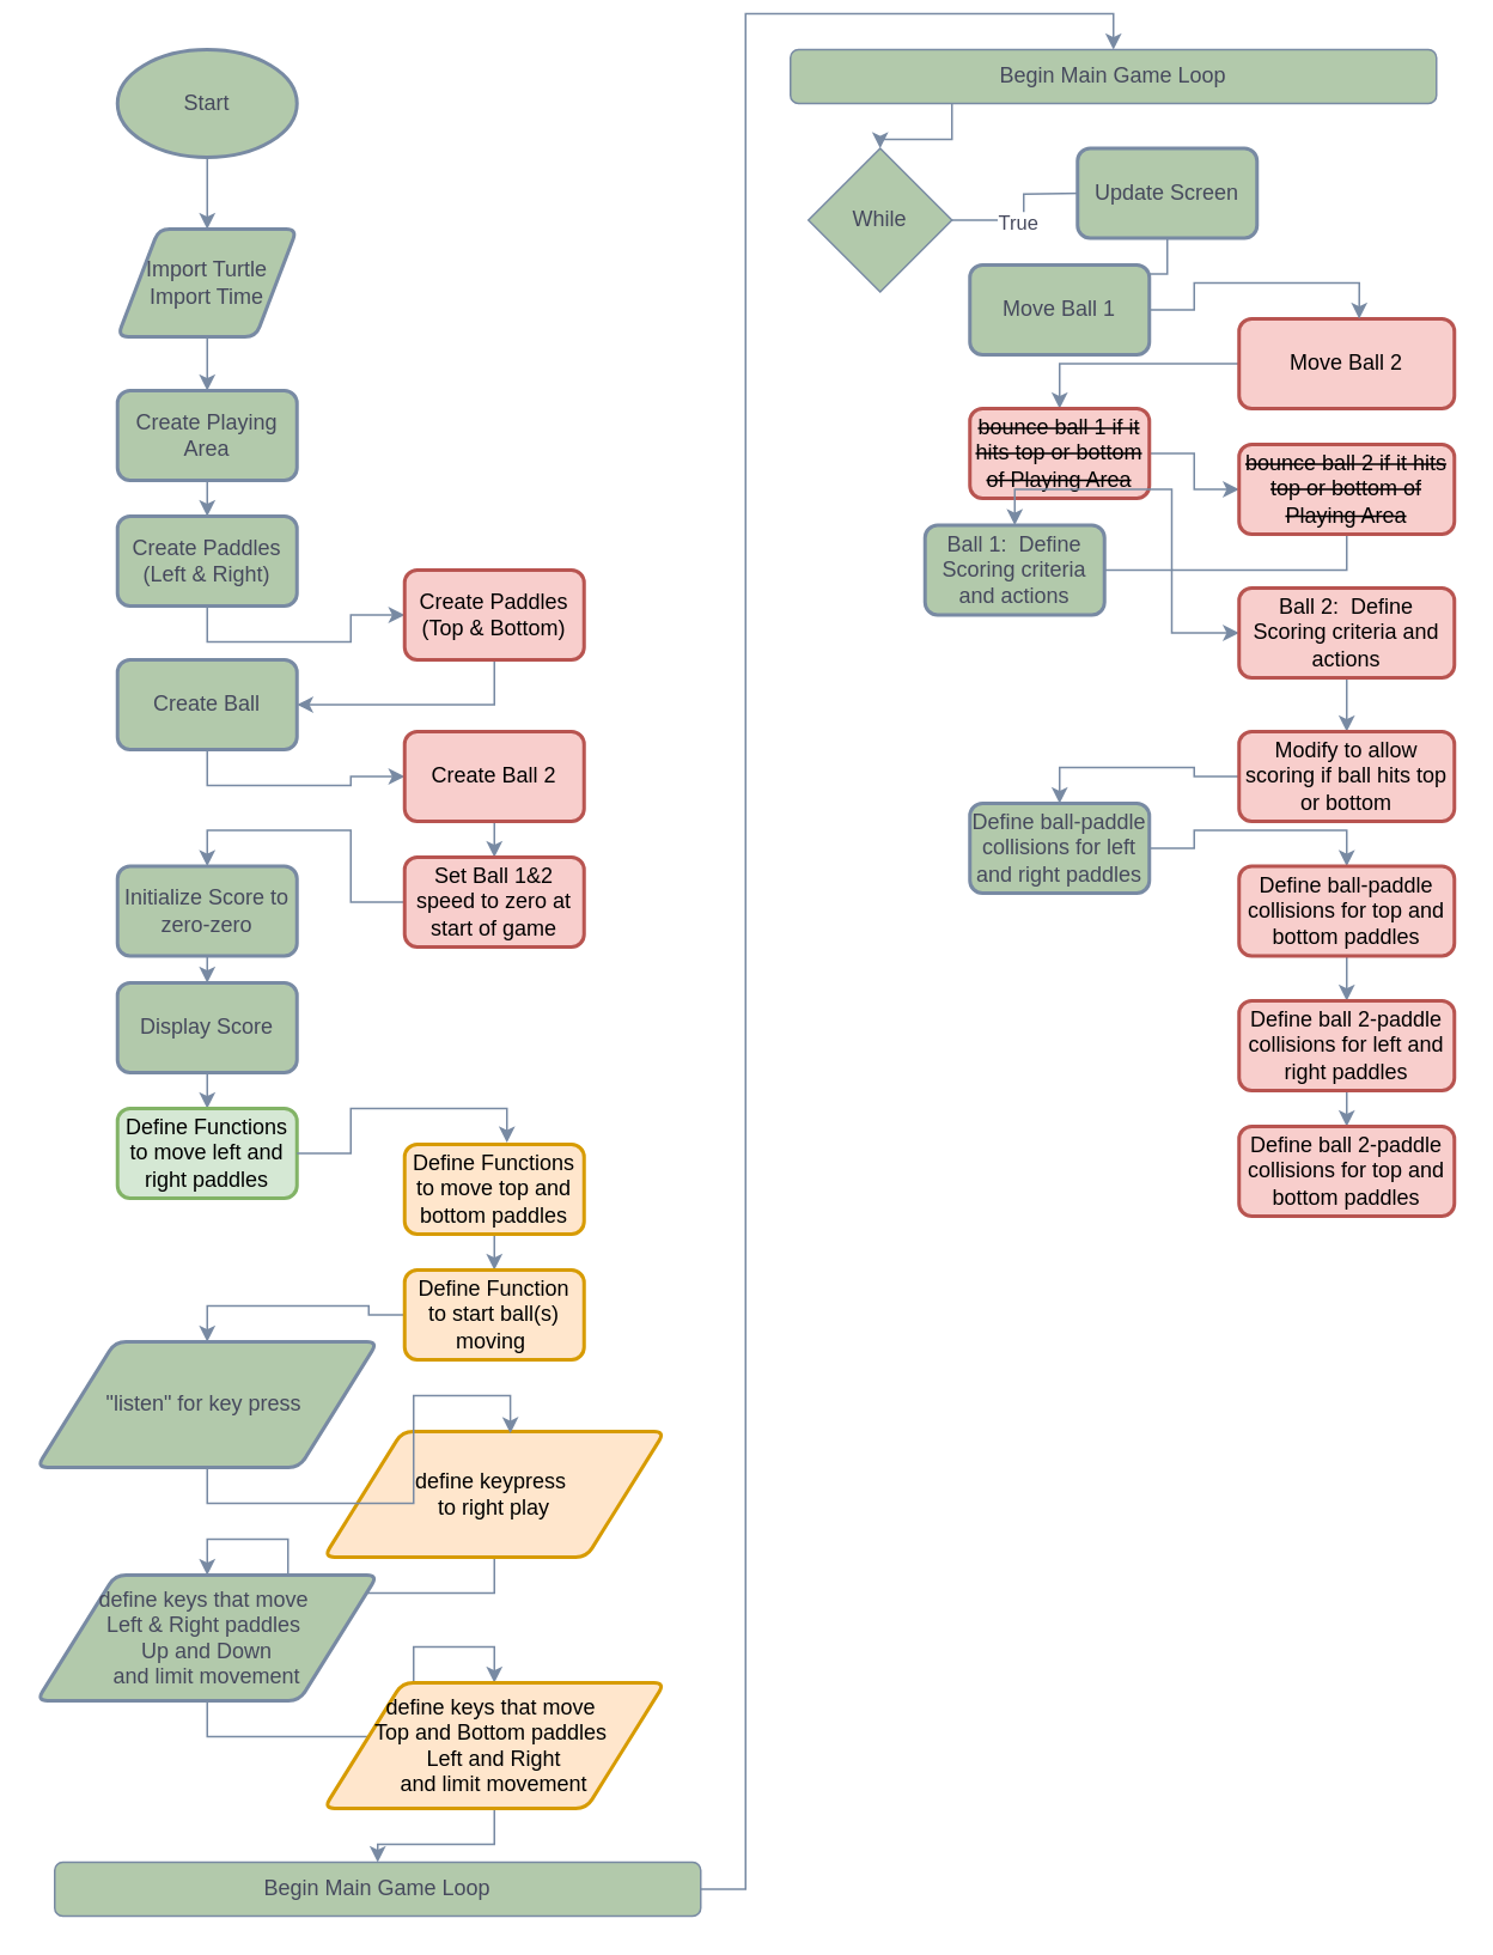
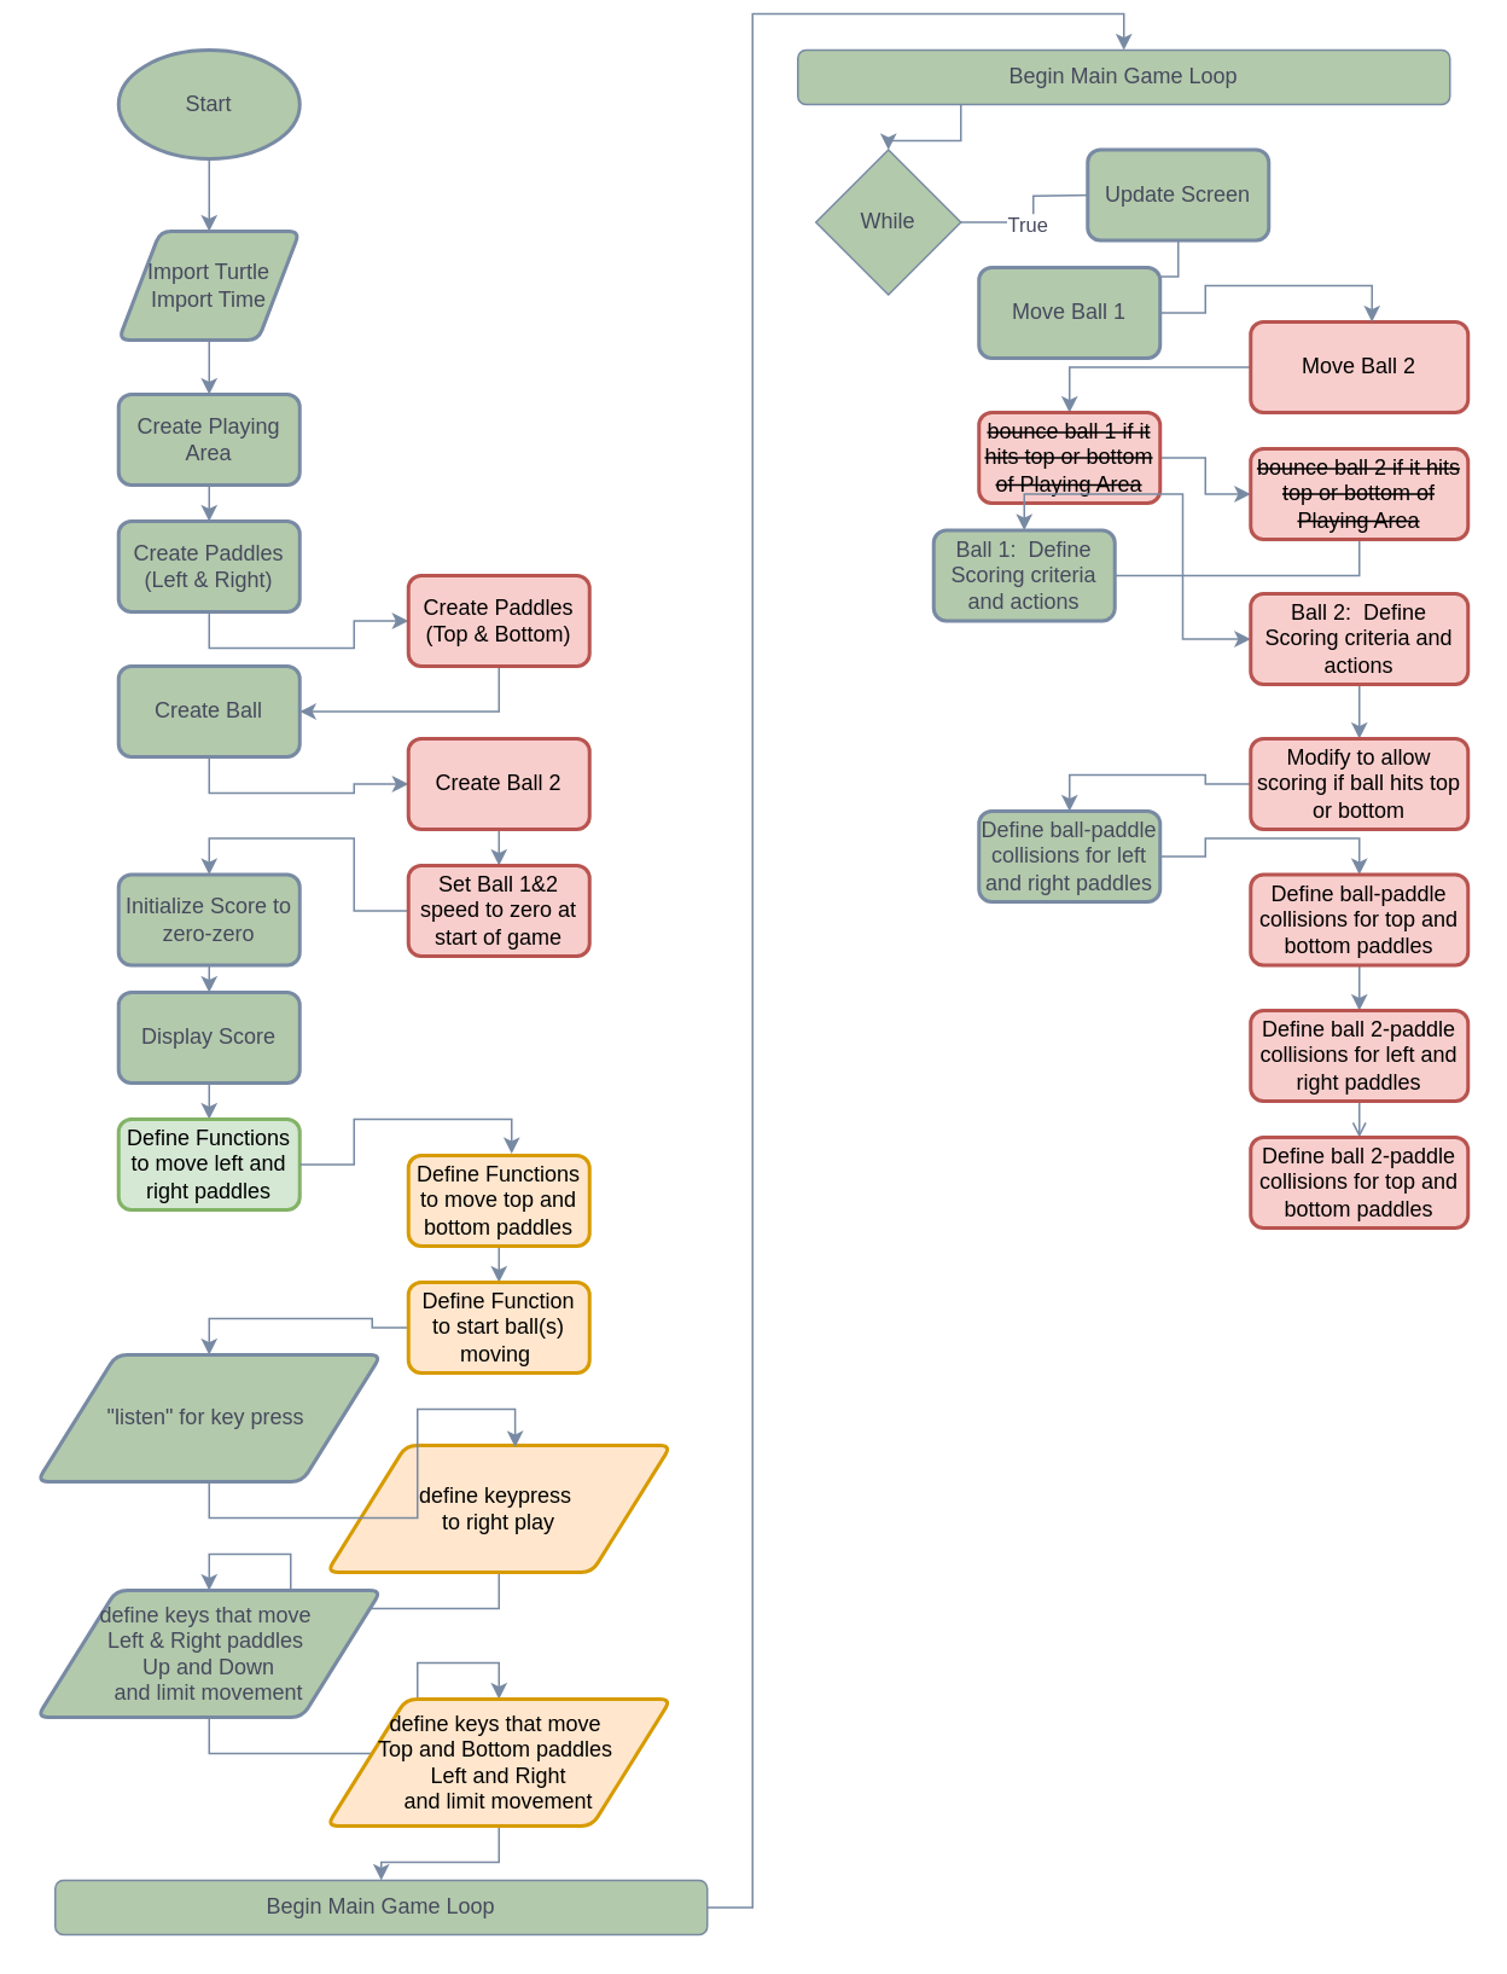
- <mxCell id="61" style="edgeStyle=orthogonalEdgeStyle;rounded=0;orthogonalLoop=1;jettySize=auto;html=1;exitX=0.5;exitY=1;exitDx=0;exitDy=0;entryX=0.5;entryY=0;entryDx=0;entryDy=0;strokeColor=#788AA3;fontColor=#46495D;fillColor=#B2C9AB;" edge="1" parent="1" source="62" target="63"><mxGeometry relative="1" as="geometry" /></mxCell>
+ <mxCell id="61" style="edgeStyle=orthogonalEdgeStyle;rounded=0;orthogonalLoop=1;jettySize=auto;html=1;exitX=0.5;exitY=1;exitDx=0;exitDy=0;entryX=0.5;entryY=0;entryDx=0;entryDy=0;strokeColor=#788AA3;fontColor=#46495D;fillColor=#B2C9AB;endArrow=open;" edge="1" parent="1" source="62" target="63"><mxGeometry relative="1" as="geometry" /></mxCell>
